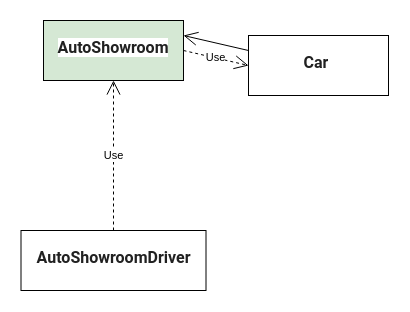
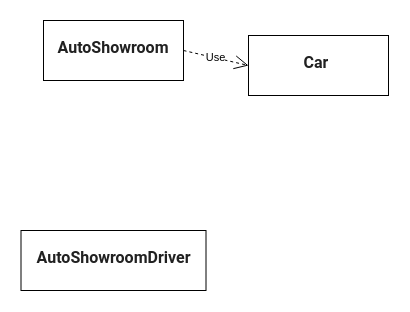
- <mxCell id="7" value="" style="endArrow=open;endFill=1;endSize=12;html=1;entryX=1;entryY=0.25;entryDx=0;entryDy=0;exitX=0;exitY=0.25;exitDx=0;exitDy=0;" edge="1" parent="1" source="5" target="2"><mxGeometry width="160" relative="1" as="geometry"><mxPoint x="213" y="-30" as="sourcePoint" /><mxPoint x="353" y="-30" as="targetPoint" /></mxGeometry></mxCell>
- <mxCell id="2" value="&lt;p style=&quot;margin: 0px ; margin-top: 4px ; text-align: center&quot;&gt;&lt;br&gt;&lt;span id=&quot;yui_3_17_2_1_1628058315173_30&quot; style=&quot;box-sizing: border-box ; font-weight: bolder ; color: rgba(0 , 0 , 0 , 0.87) ; font-family: &amp;#34;roboto&amp;#34; , &amp;#34;helvetica neue&amp;#34; , &amp;#34;arial&amp;#34; , sans-serif ; font-size: 16px ; text-align: left ; background-color: rgb(255 , 255 , 255)&quot;&gt;AutoShowroom&lt;/span&gt;&lt;br&gt;&lt;/p&gt;" style="verticalAlign=top;align=left;overflow=fill;fontSize=12;fontFamily=Helvetica;html=1;fillColor=#d5e8d4;" vertex="1" parent="1"><mxGeometry x="43" y="20" width="140" height="60" as="geometry" /></mxCell>
+ <mxCell id="2" value="&lt;p style=&quot;margin: 0px ; margin-top: 4px ; text-align: center&quot;&gt;&lt;br&gt;&lt;span id=&quot;yui_3_17_2_1_1628058315173_30&quot; style=&quot;box-sizing: border-box ; font-weight: bolder ; color: rgba(0 , 0 , 0 , 0.87) ; font-family: &amp;#34;roboto&amp;#34; , &amp;#34;helvetica neue&amp;#34; , &amp;#34;arial&amp;#34; , sans-serif ; font-size: 16px ; text-align: left ; background-color: rgb(255 , 255 , 255)&quot;&gt;AutoShowroom&lt;/span&gt;&lt;br&gt;&lt;/p&gt;" style="verticalAlign=top;align=left;overflow=fill;fontSize=12;fontFamily=Helvetica;html=1;" vertex="1" parent="1"><mxGeometry x="43" y="20" width="140" height="60" as="geometry" /></mxCell>
- <mxCell id="4" value="Use" style="endArrow=open;endSize=12;dashed=1;html=1;exitX=0.5;exitY=0;exitDx=0;exitDy=0;" edge="1" parent="1" source="3" target="2"><mxGeometry width="160" relative="1" as="geometry"><mxPoint x="133" y="200" as="sourcePoint" /><mxPoint x="293" y="200" as="targetPoint" /></mxGeometry></mxCell>
